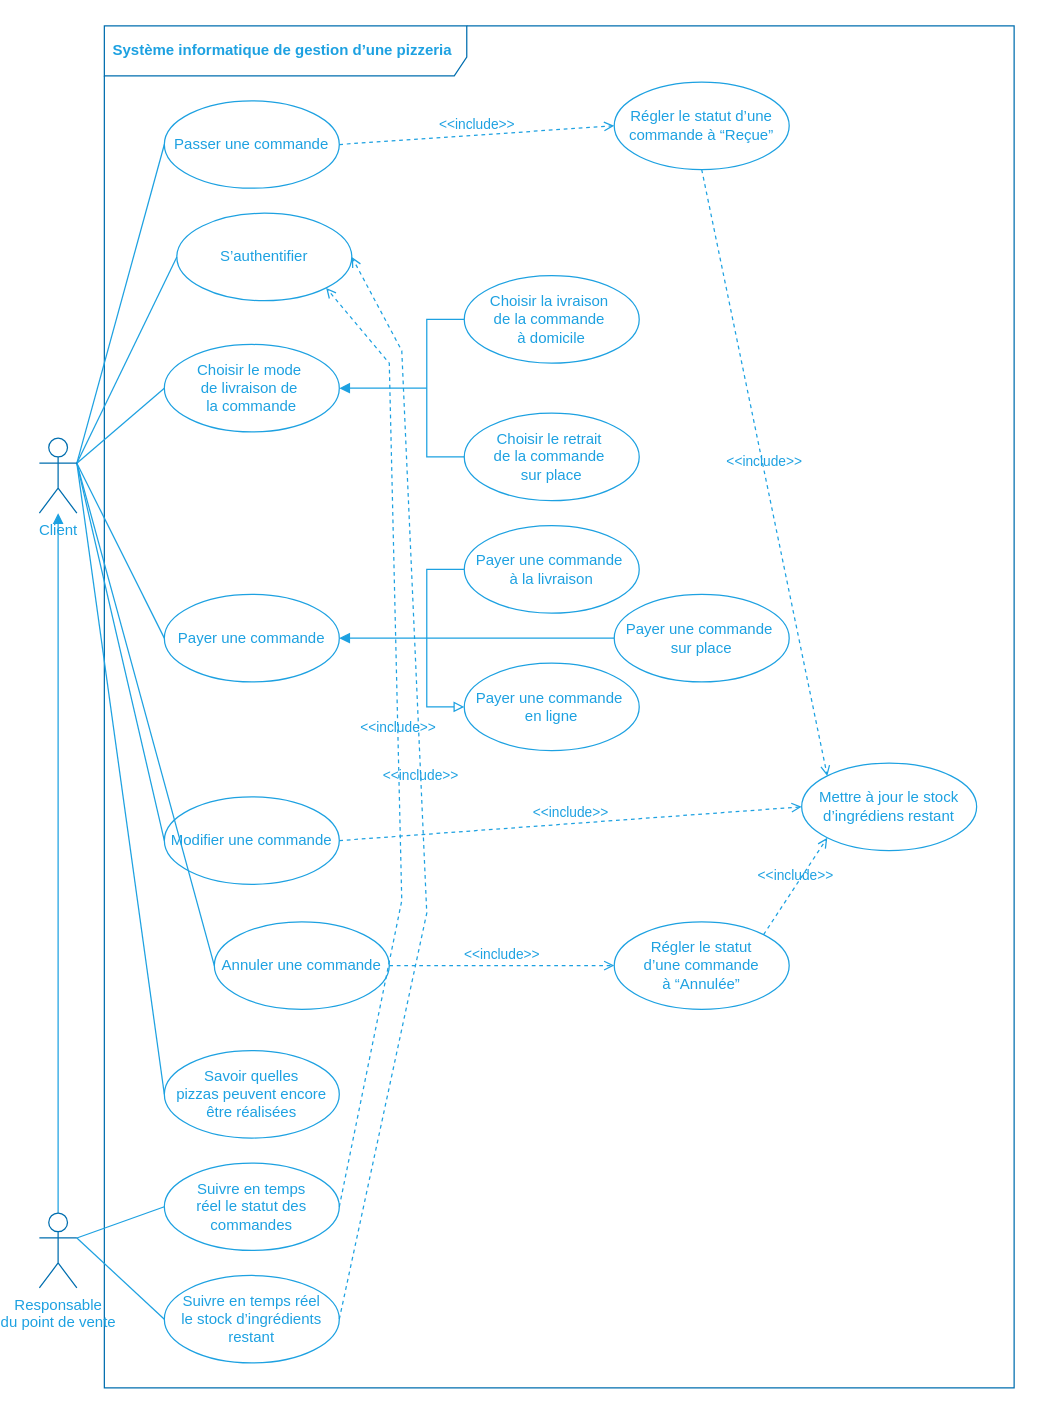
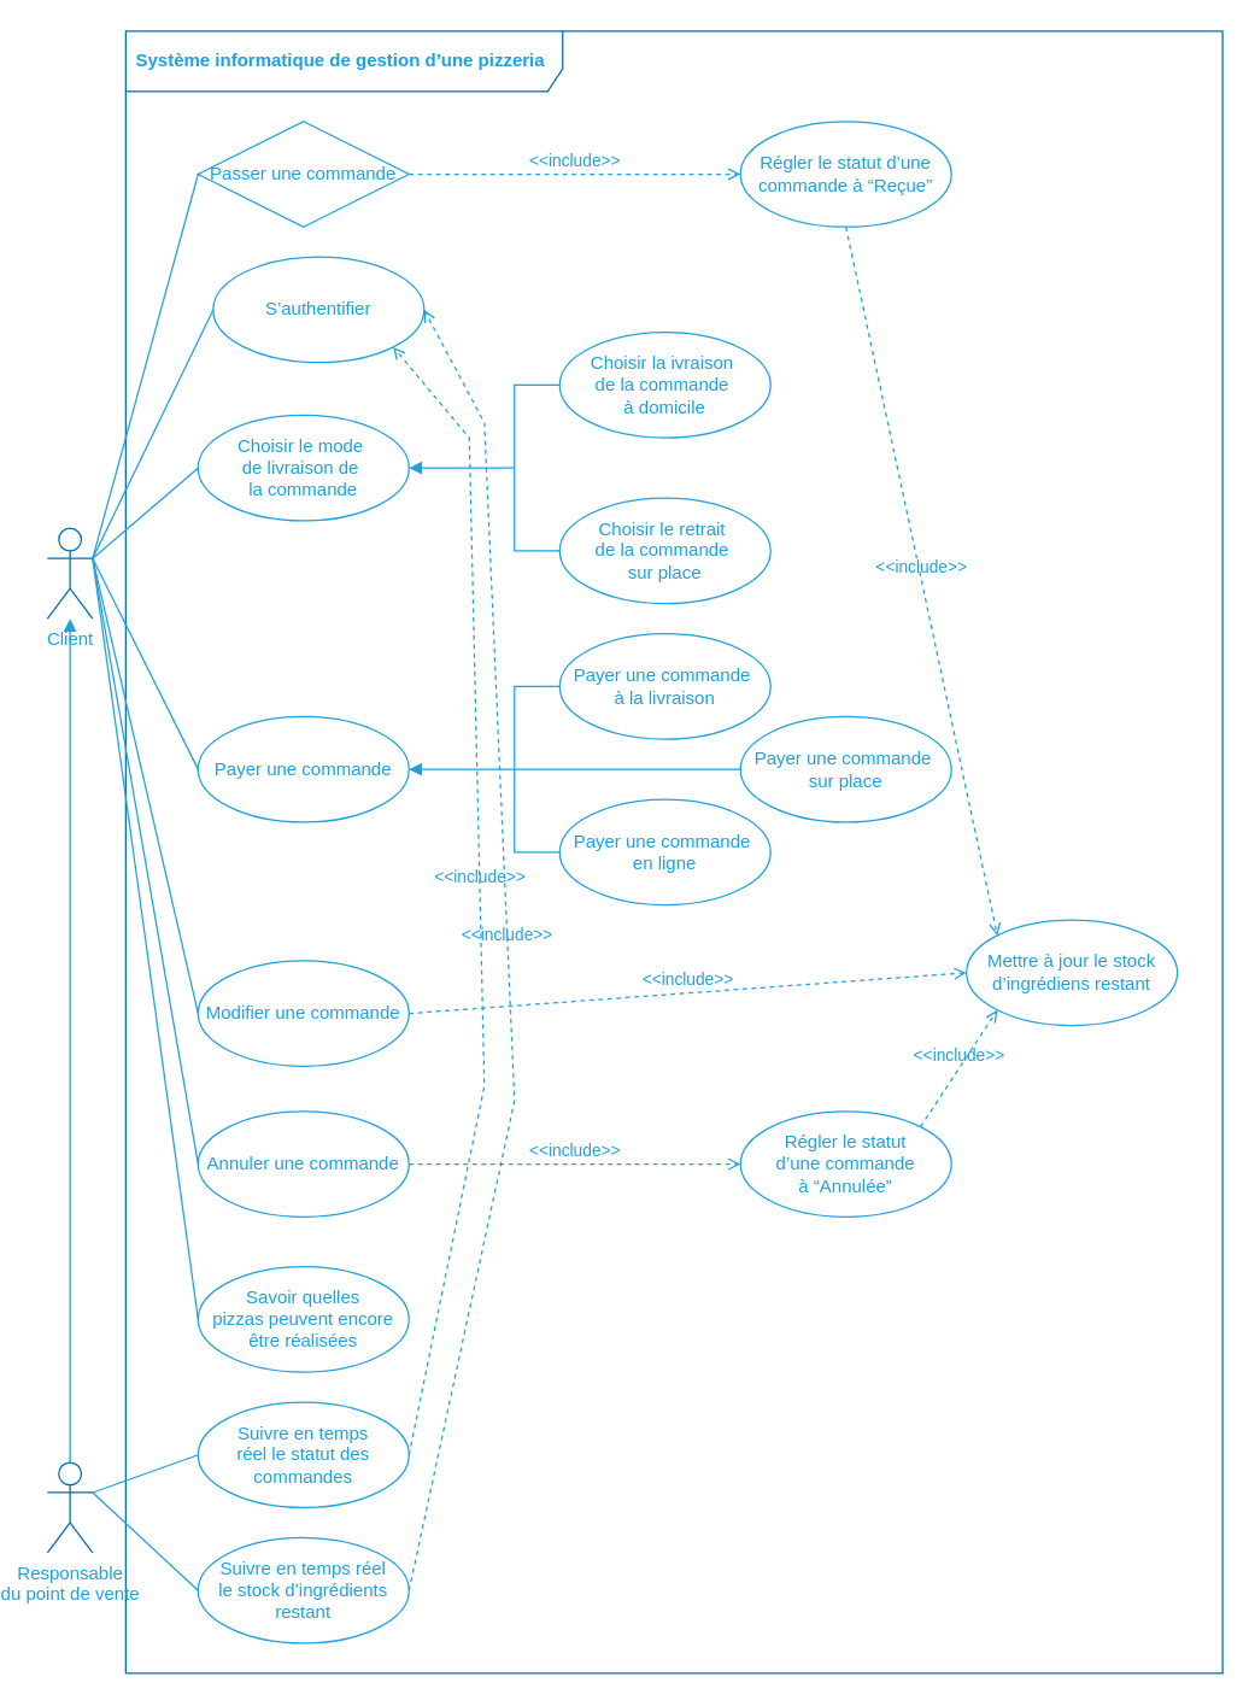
- <mxCell id="4" value="&lt;font color=&quot;#1da1e1&quot;&gt;Régler le statut d’une commande à “Reçue”&lt;/font&gt;" style="ellipse;whiteSpace=wrap;html=1;fillColor=none;strokeColor=#1DA1E1;" parent="1" vertex="1"><mxGeometry x="480" y="65" width="140" height="70" as="geometry" /></mxCell>
+ <mxCell id="4" value="&lt;font color=&quot;#1da1e1&quot;&gt;Régler le statut d’une commande à “Reçue”&lt;/font&gt;" style="ellipse;whiteSpace=wrap;html=1;fillColor=none;strokeColor=#1DA1E1;" parent="1" vertex="1"><mxGeometry x="480" y="80" width="140" height="70" as="geometry" /></mxCell>
- <mxCell id="10" value="&lt;font color=&quot;#1da1e1&quot;&gt;Passer une commande&lt;/font&gt;" style="ellipse;whiteSpace=wrap;html=1;fillColor=none;strokeColor=#1DA1E1;" parent="1" vertex="1"><mxGeometry x="120" y="80" width="140" height="70" as="geometry" /></mxCell>
+ <mxCell id="10" value="&lt;font color=&quot;#1da1e1&quot;&gt;Passer une commande&lt;/font&gt;" style="rhombus;whiteSpace=wrap;html=1;fillColor=none;strokeColor=#1DA1E1;" parent="1" vertex="1"><mxGeometry x="120" y="80" width="140" height="70" as="geometry" /></mxCell>
- <mxCell id="39" style="edgeStyle=orthogonalEdgeStyle;rounded=0;orthogonalLoop=1;jettySize=auto;html=1;exitX=0;exitY=0.5;exitDx=0;exitDy=0;entryX=0;entryY=0.5;entryDx=0;entryDy=0;endArrow=block;endFill=0;strokeColor=#1DA1E1;" parent="1" source="40" target="38" edge="1"><mxGeometry x="350" y="430" as="geometry"><Array as="points"><mxPoint x="330" y="455" /><mxPoint x="330" y="565" /></Array></mxGeometry></mxCell>
+ <mxCell id="39" style="edgeStyle=orthogonalEdgeStyle;rounded=0;orthogonalLoop=1;jettySize=auto;html=1;exitX=0;exitY=0.5;exitDx=0;exitDy=0;entryX=0;entryY=0.5;entryDx=0;entryDy=0;endArrow=none;endFill=0;strokeColor=#1DA1E1;" parent="1" source="40" target="38" edge="1"><mxGeometry x="350" y="430" as="geometry"><Array as="points"><mxPoint x="330" y="455" /><mxPoint x="330" y="565" /></Array></mxGeometry></mxCell>
- <mxCell id="8" value="&lt;font color=&quot;#1da1e1&quot;&gt;Annuler une commande&lt;/font&gt;" style="ellipse;whiteSpace=wrap;html=1;fillColor=none;strokeColor=#1DA1E1;" parent="1" vertex="1"><mxGeometry x="160" y="737" width="140" height="70" as="geometry" /></mxCell>
+ <mxCell id="8" value="&lt;font color=&quot;#1da1e1&quot;&gt;Annuler une commande&lt;/font&gt;" style="ellipse;whiteSpace=wrap;html=1;fillColor=none;strokeColor=#1DA1E1;" parent="1" vertex="1"><mxGeometry x="120" y="737" width="140" height="70" as="geometry" /></mxCell>
